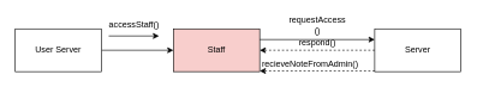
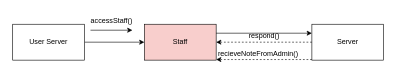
- <mxCell id="9" value="requestAccess&lt;br&gt;()" style="text;html=1;align=center;verticalAlign=middle;resizable=0;points=[];autosize=1;strokeColor=none;" vertex="1" parent="1"><mxGeometry x="395" y="20" width="90" height="30" as="geometry" /></mxCell>
